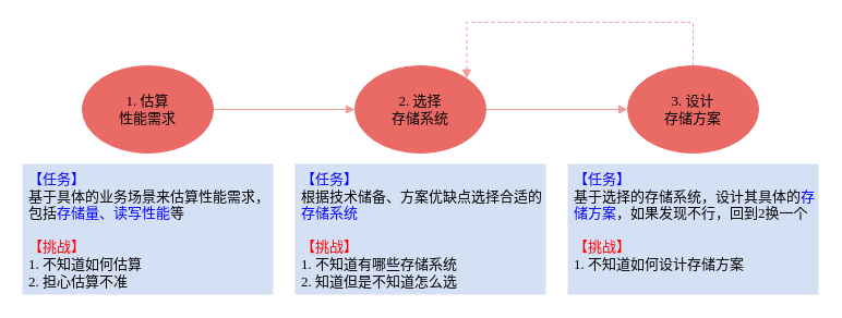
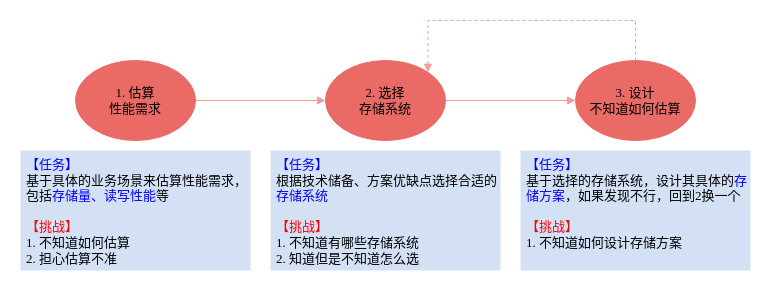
- <mxCell id="7" value="3. 设计&lt;br style=&quot;font-size: 13px;&quot;&gt;存储方案" style="ellipse;whiteSpace=wrap;html=1;fontSize=13;fillColor=#EA6B66;strokeColor=#EA6B66;fontFamily=微软雅黑;" vertex="1" parent="1"><mxGeometry x="575" y="60" width="120" height="80" as="geometry" /></mxCell>
+ <mxCell id="7" value="3. 设计&lt;br style=&quot;font-size: 13px;&quot;&gt;不知道如何估算" style="ellipse;whiteSpace=wrap;html=1;fontSize=13;fillColor=#EA6B66;strokeColor=#EA6B66;fontFamily=微软雅黑;" vertex="1" parent="1"><mxGeometry x="575" y="60" width="120" height="80" as="geometry" /></mxCell>
